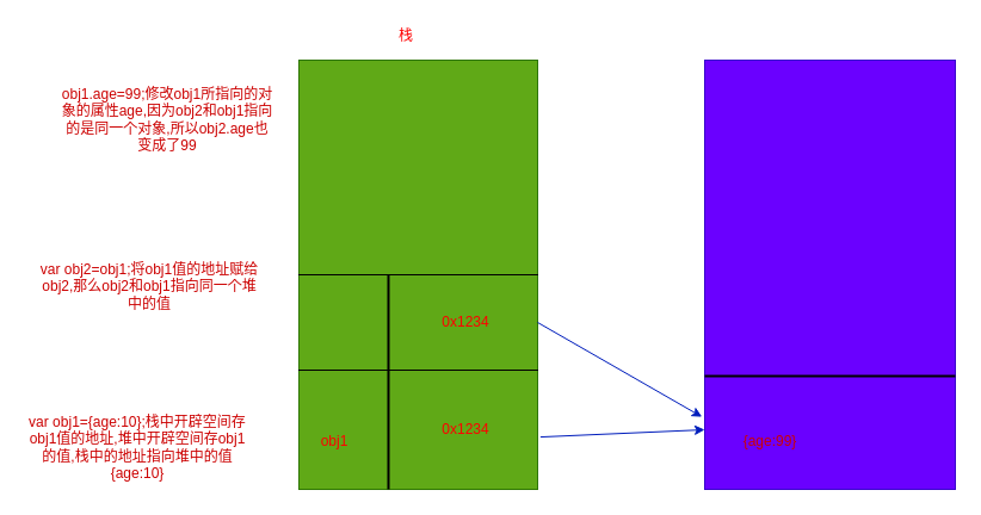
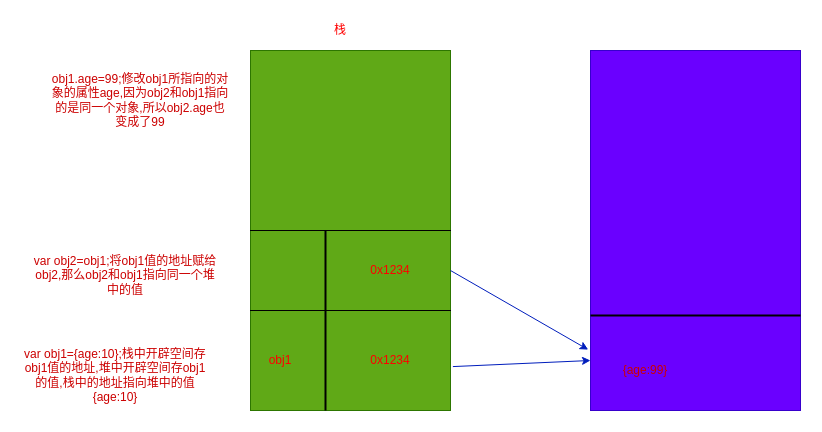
- <mxCell id="12" value="var obj2=obj1;将obj1值的地址赋给obj2,那么obj2和obj1指向同一个堆中的值" style="text;html=1;strokeColor=none;fillColor=none;align=center;verticalAlign=middle;whiteSpace=wrap;rounded=0;fontColor=#CC0000;" parent="1" vertex="1"><mxGeometry x="30" y="215" width="190" height="50" as="geometry" /></mxCell>
+ <mxCell id="12" value="var obj2=obj1;将obj1值的地址赋给obj2,那么obj2和obj1指向同一个堆中的值" style="text;html=1;strokeColor=none;fillColor=none;align=center;verticalAlign=middle;whiteSpace=wrap;rounded=0;fontColor=#CC0000;" parent="1" vertex="1"><mxGeometry x="30" y="250" width="190" height="50" as="geometry" /></mxCell>
- <mxCell id="5" value="obj1" style="text;html=1;strokeColor=none;fillColor=none;align=center;verticalAlign=middle;whiteSpace=wrap;rounded=0;fontSize=12;fontColor=#FF0000;" parent="1" vertex="1"><mxGeometry x="260" y="360" width="40" height="20" as="geometry" /></mxCell>
+ <mxCell id="5" value="obj1" style="text;html=1;strokeColor=none;fillColor=none;align=center;verticalAlign=middle;whiteSpace=wrap;rounded=0;fontSize=12;fontColor=#FF0000;" parent="1" vertex="1"><mxGeometry x="260" y="350" width="40" height="20" as="geometry" /></mxCell>
